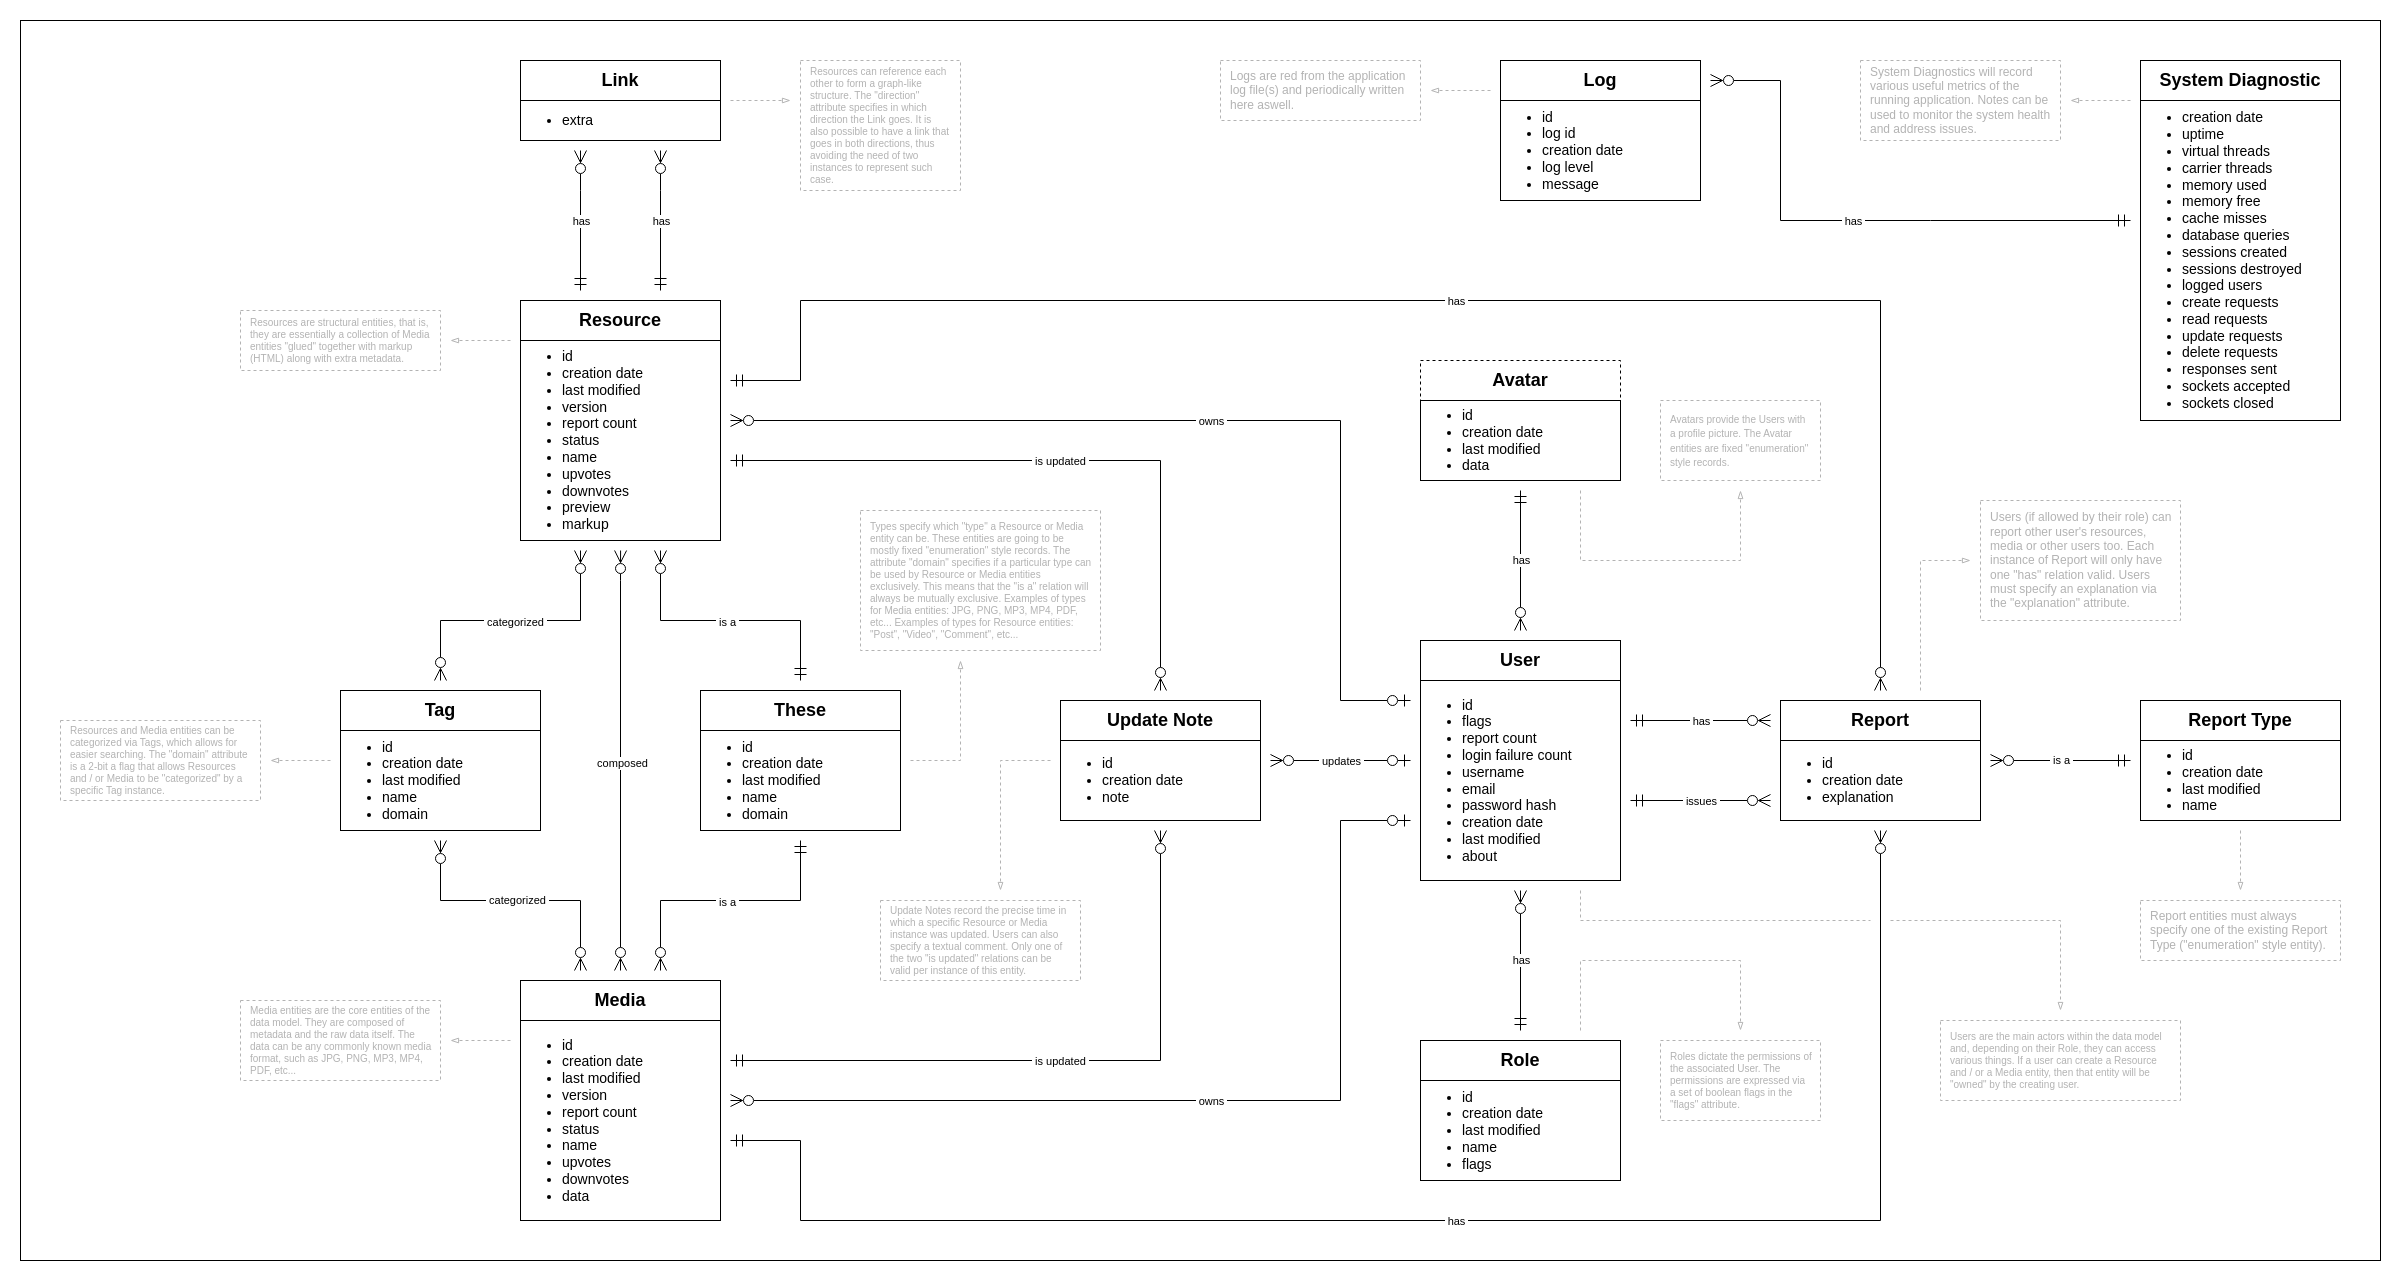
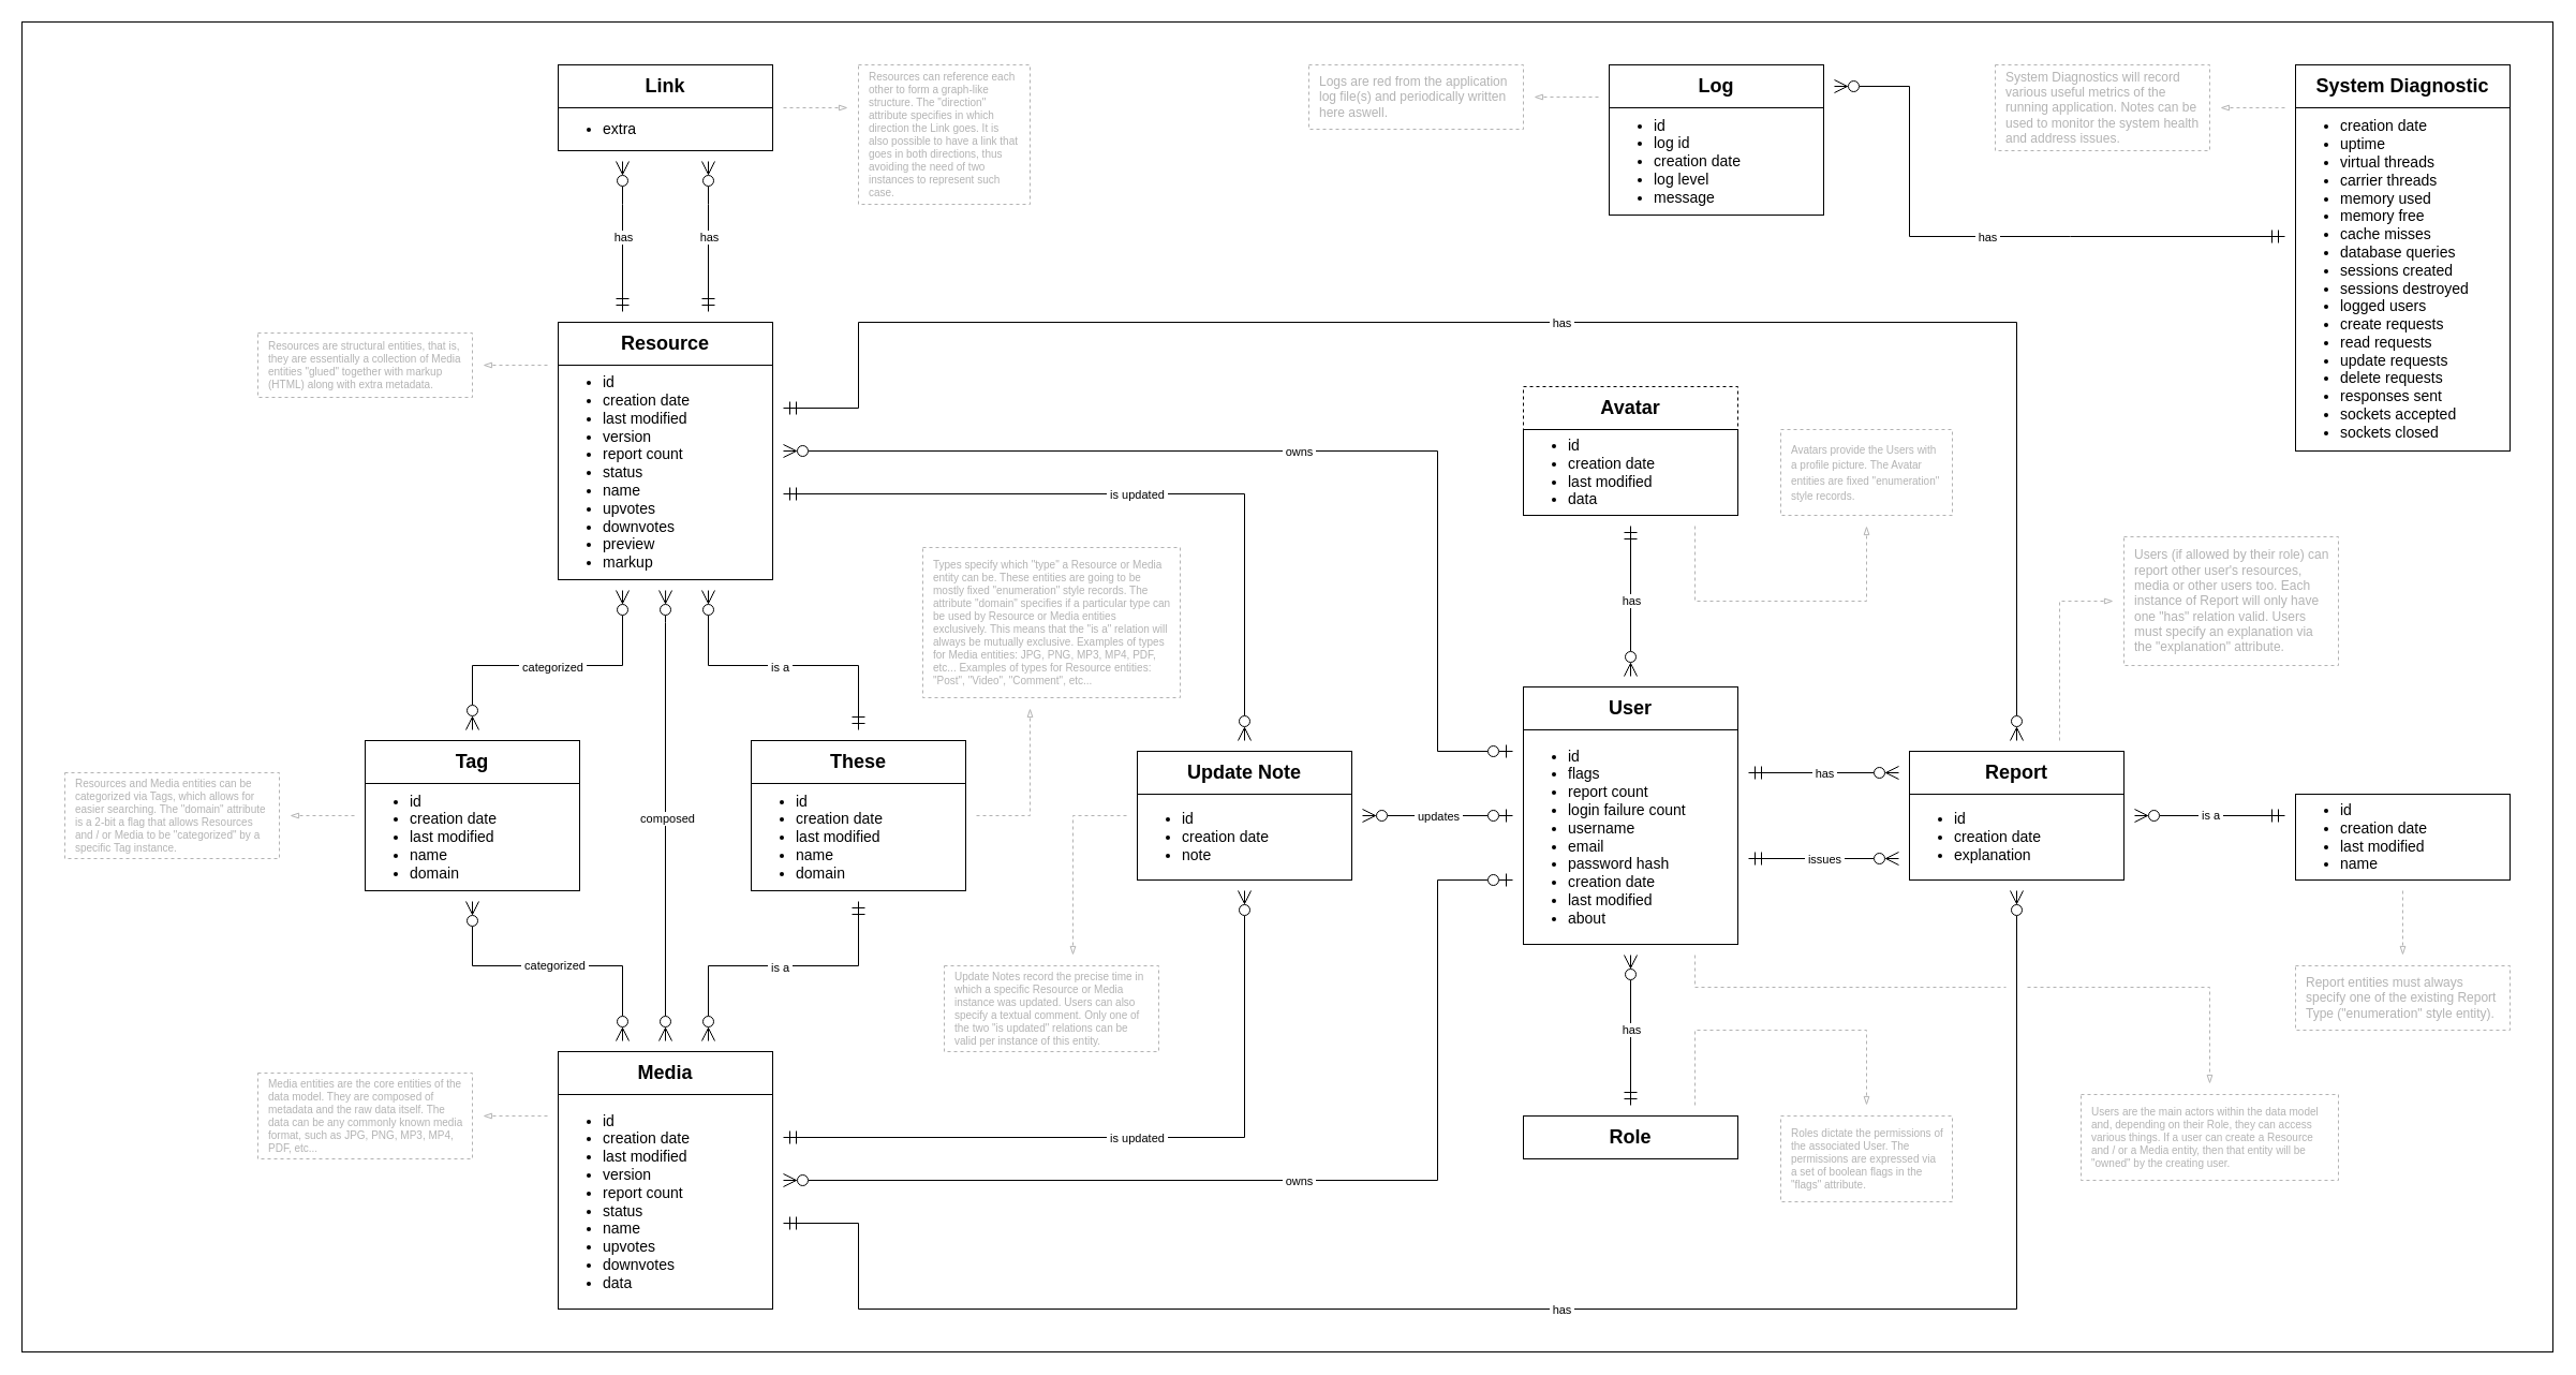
- <mxCell id="33" value="Report Type" style="rounded=0;whiteSpace=wrap;html=1;fontSize=18;fontStyle=1;fillColor=none;" parent="1" vertex="1"><mxGeometry x="2140" y="700" width="200" height="40" as="geometry" /></mxCell>
- <mxCell id="56" value="&lt;ul style=&quot;font-size: 14px;&quot;&gt;&lt;li style=&quot;font-size: 14px;&quot;&gt;id&lt;/li&gt;&lt;li style=&quot;font-size: 14px;&quot;&gt;creation date&lt;/li&gt;&lt;li style=&quot;font-size: 14px;&quot;&gt;last modified&lt;/li&gt;&lt;li&gt;name&lt;/li&gt;&lt;li style=&quot;font-size: 14px;&quot;&gt;flags&lt;/li&gt;&lt;/ul&gt;" style="rounded=0;whiteSpace=wrap;html=1;align=left;fontSize=14;fillColor=none;verticalAlign=middle;" parent="1" vertex="1"><mxGeometry x="1420" y="1080" width="200" height="100" as="geometry" /></mxCell>
